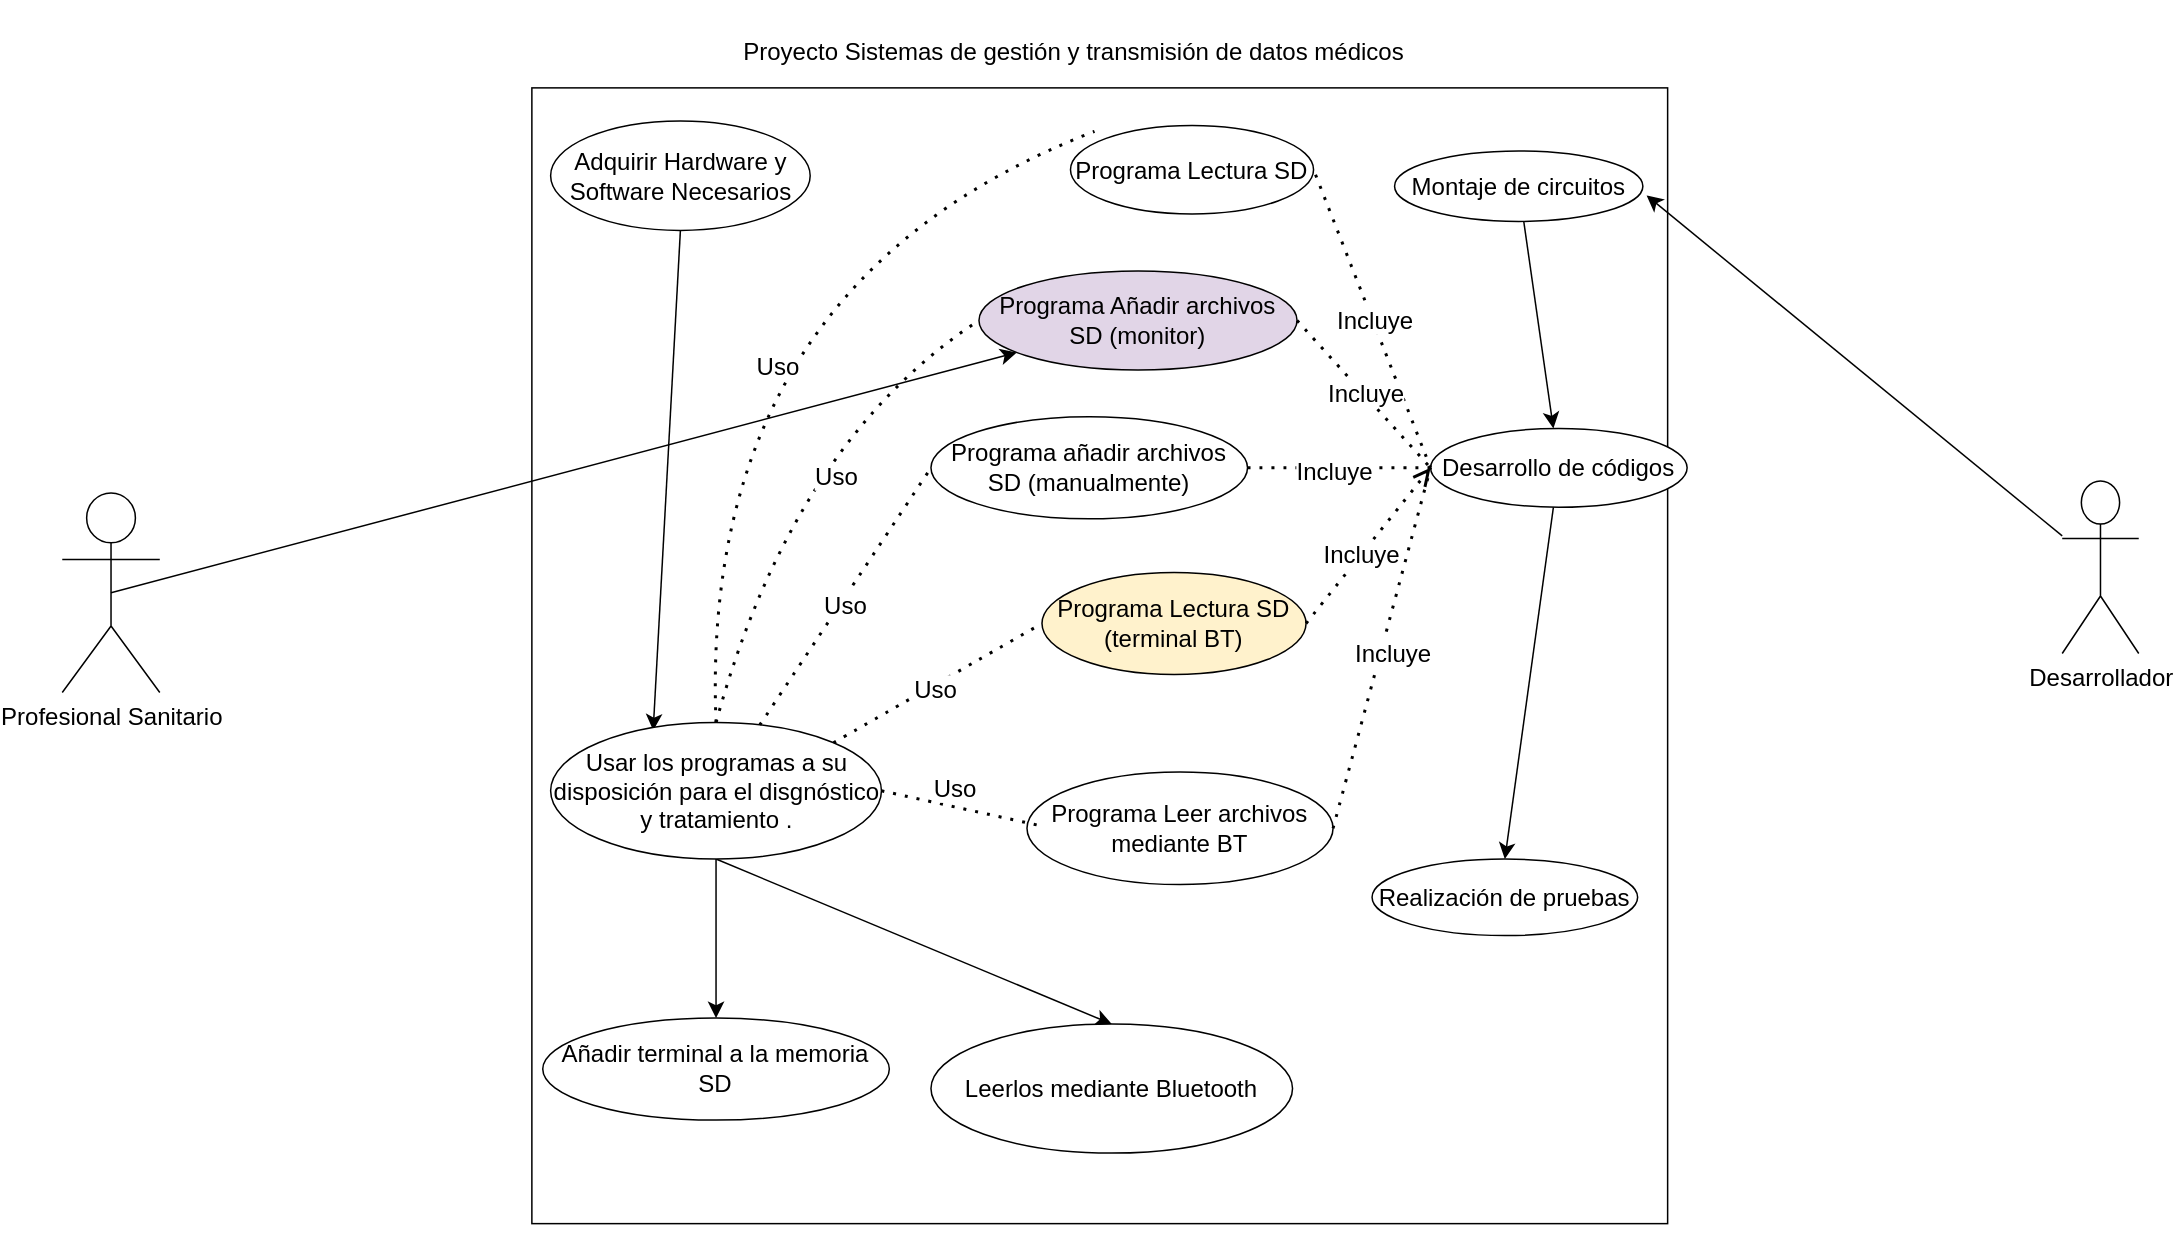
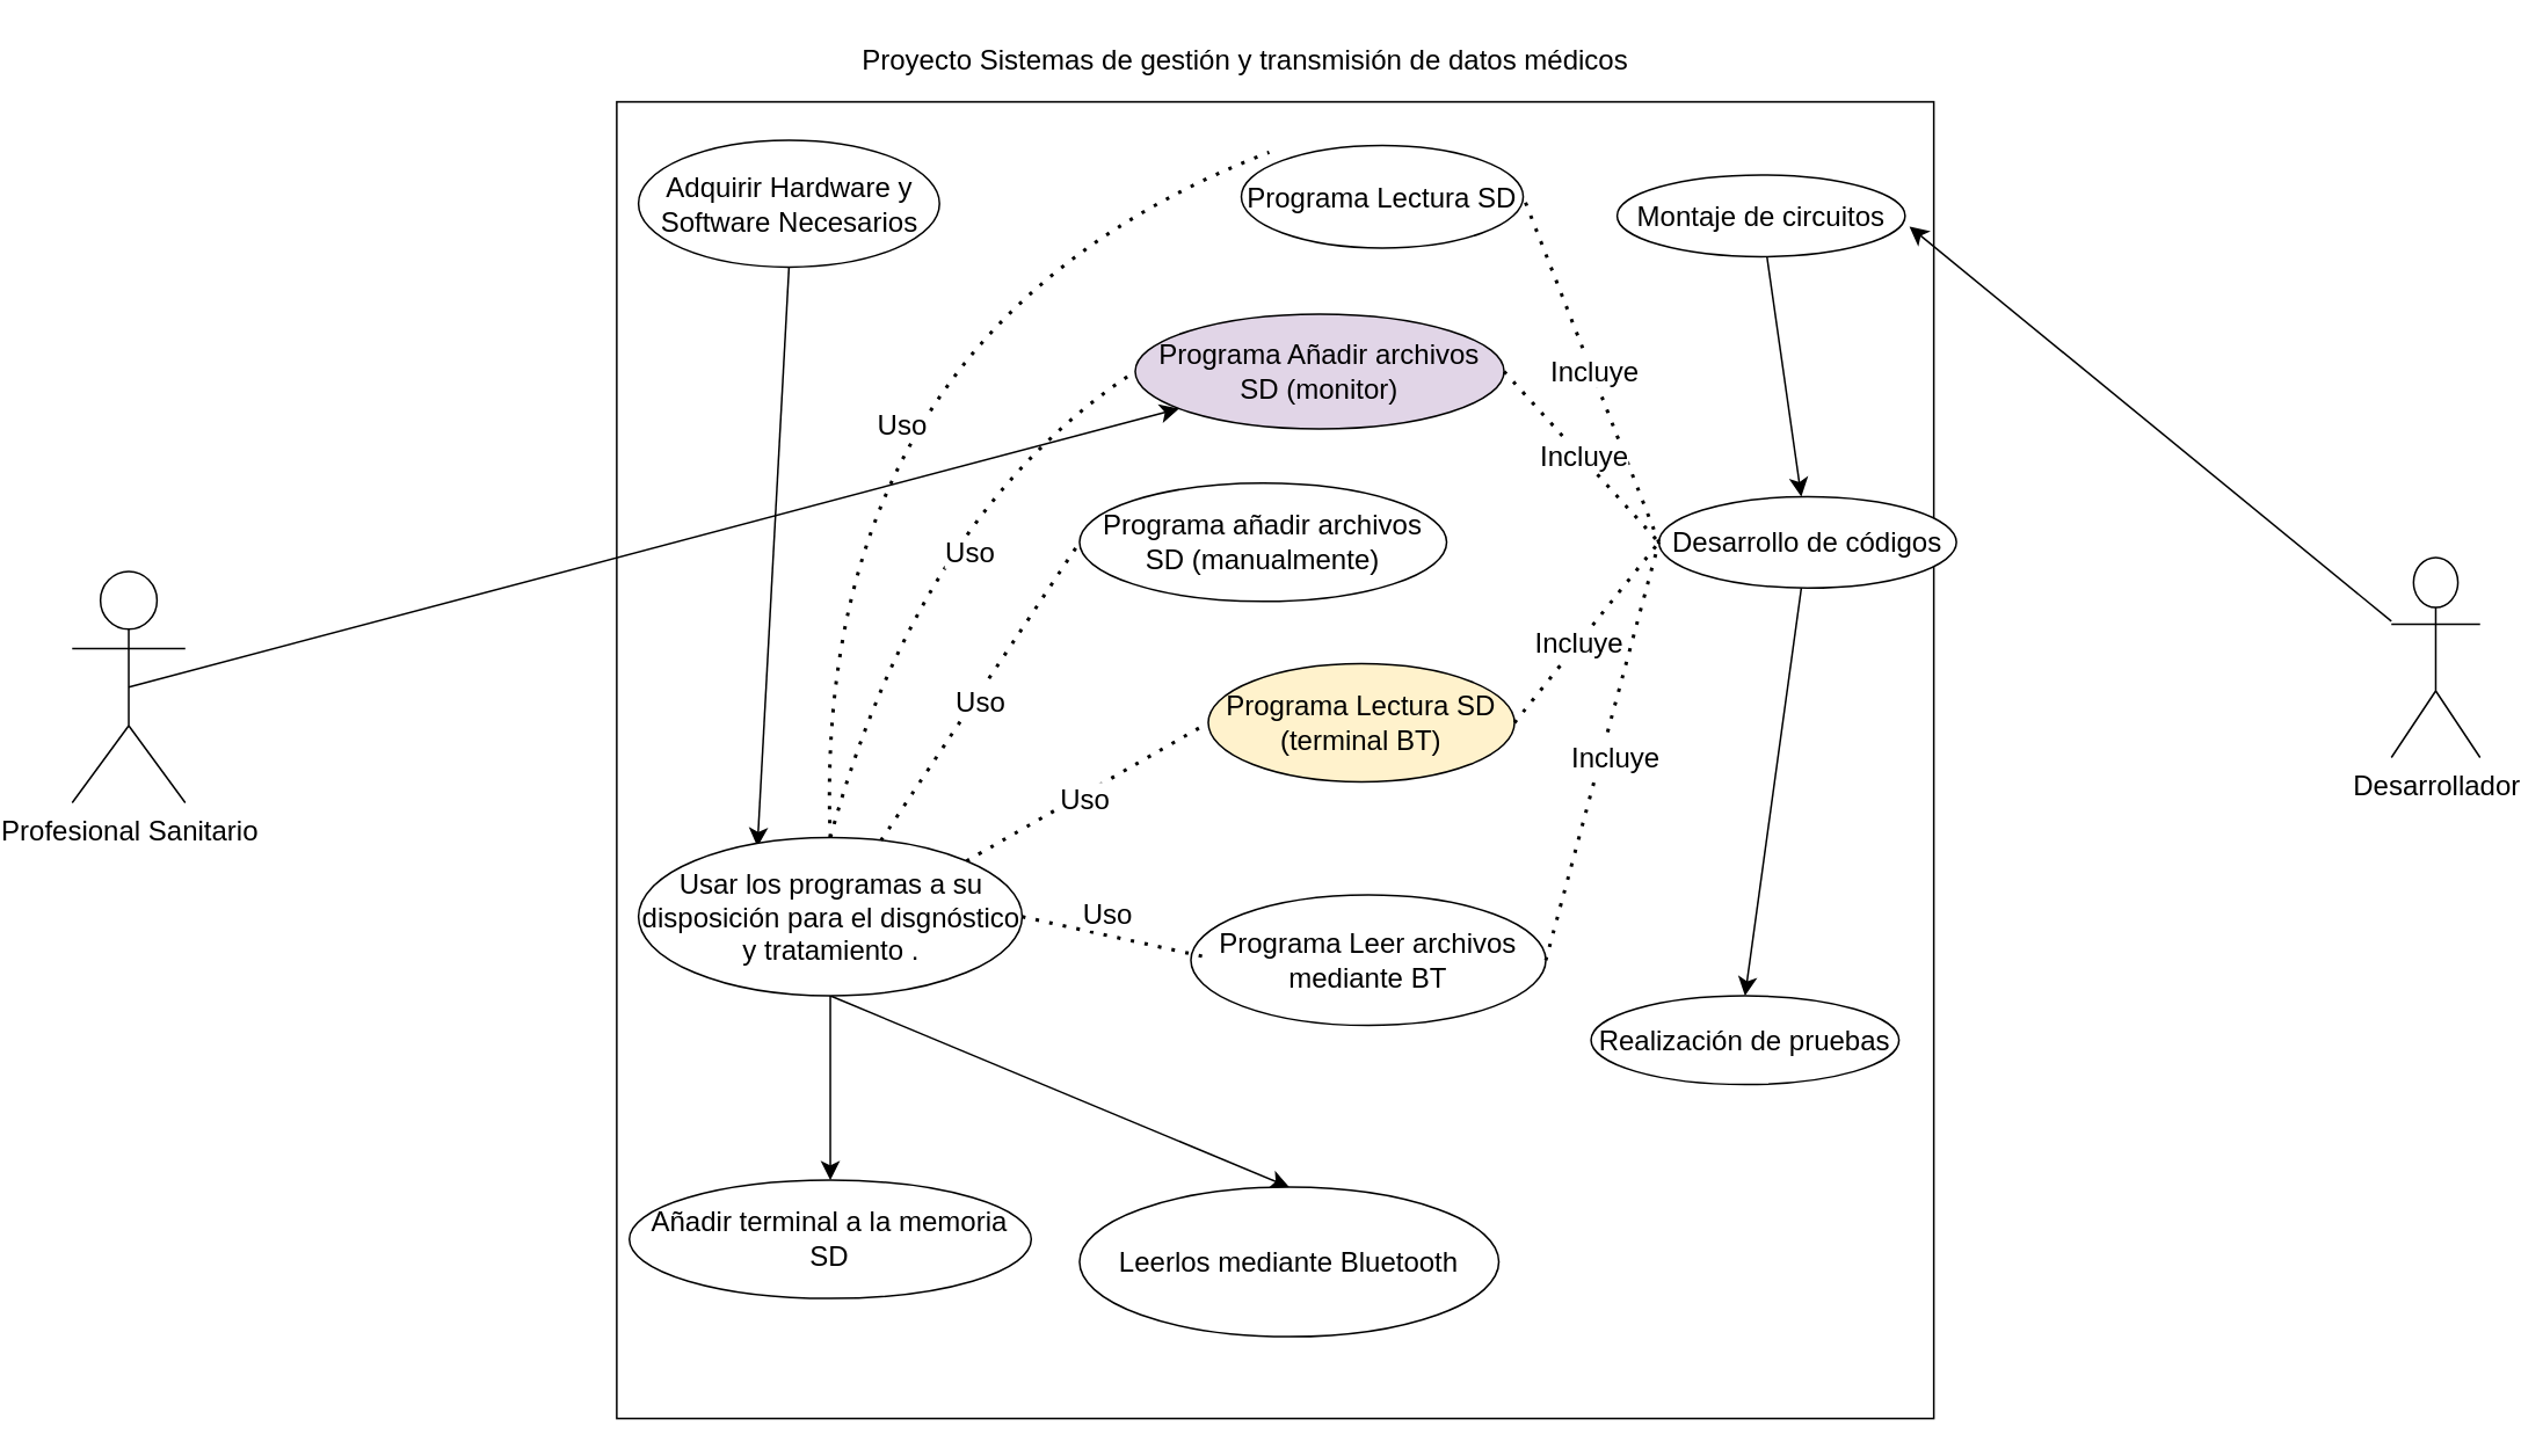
- <mxCell id="21" value="" style="endArrow=none;dashed=1;html=1;dashPattern=1 3;strokeWidth=2;rounded=0;fontSize=12;startSize=8;endSize=8;curved=1;entryX=0;entryY=0.5;entryDx=0;entryDy=0;exitX=1;exitY=0.5;exitDx=0;exitDy=0;" edge="1" parent="1" source="13" target="16"><mxGeometry width="50" height="50" relative="1" as="geometry"><mxPoint x="807" as="sourcePoint" y="419" /><mxPoint x="857" y="369" as="targetPoint" /></mxGeometry></mxCell>
- <mxCell id="22" value="Incluye" style="edgeLabel;html=1;align=center;verticalAlign=middle;resizable=0;points=[];fontSize=16;" vertex="1" connectable="0" parent="21"><mxGeometry x="-0.072" y="-2" relative="1" as="geometry"><mxPoint as="offset" /></mxGeometry></mxCell>
- <mxCell id="23" value="" style="endArrow=open;dashed=1;html=1;dashPattern=1 3;strokeWidth=2;rounded=0;fontSize=12;startSize=8;endSize=8;curved=1;entryX=0;entryY=0.5;entryDx=0;entryDy=0;exitX=1;exitY=0.5;exitDx=0;exitDy=0;" edge="1" parent="1" source="14" target="16"><mxGeometry width="50" height="50" relative="1" as="geometry"><mxPoint x="807" as="sourcePoint" y="419" /><mxPoint x="857" y="369" as="targetPoint" /></mxGeometry></mxCell>
+ <mxCell id="23" value="" style="endArrow=none;dashed=1;html=1;dashPattern=1 3;strokeWidth=2;rounded=0;fontSize=12;startSize=8;endSize=8;curved=1;entryX=0;entryY=0.5;entryDx=0;entryDy=0;exitX=1;exitY=0.5;exitDx=0;exitDy=0;" edge="1" parent="1" source="14" target="16"><mxGeometry width="50" height="50" relative="1" as="geometry"><mxPoint x="807" as="sourcePoint" y="419" /><mxPoint x="857" y="369" as="targetPoint" /></mxGeometry></mxCell>
